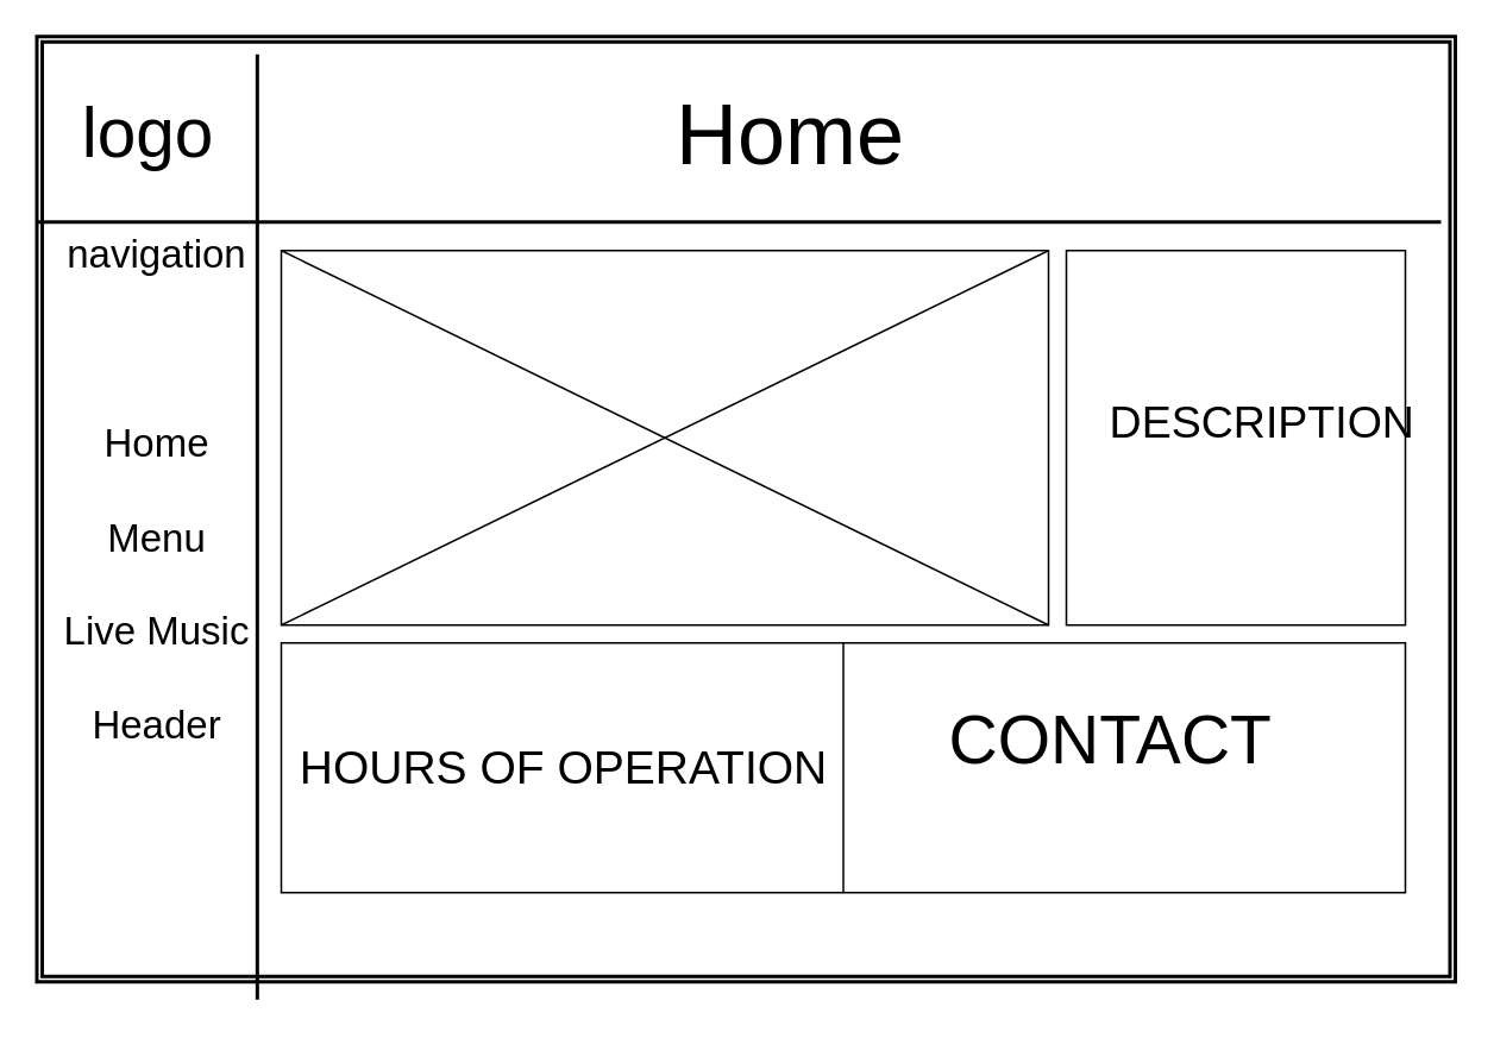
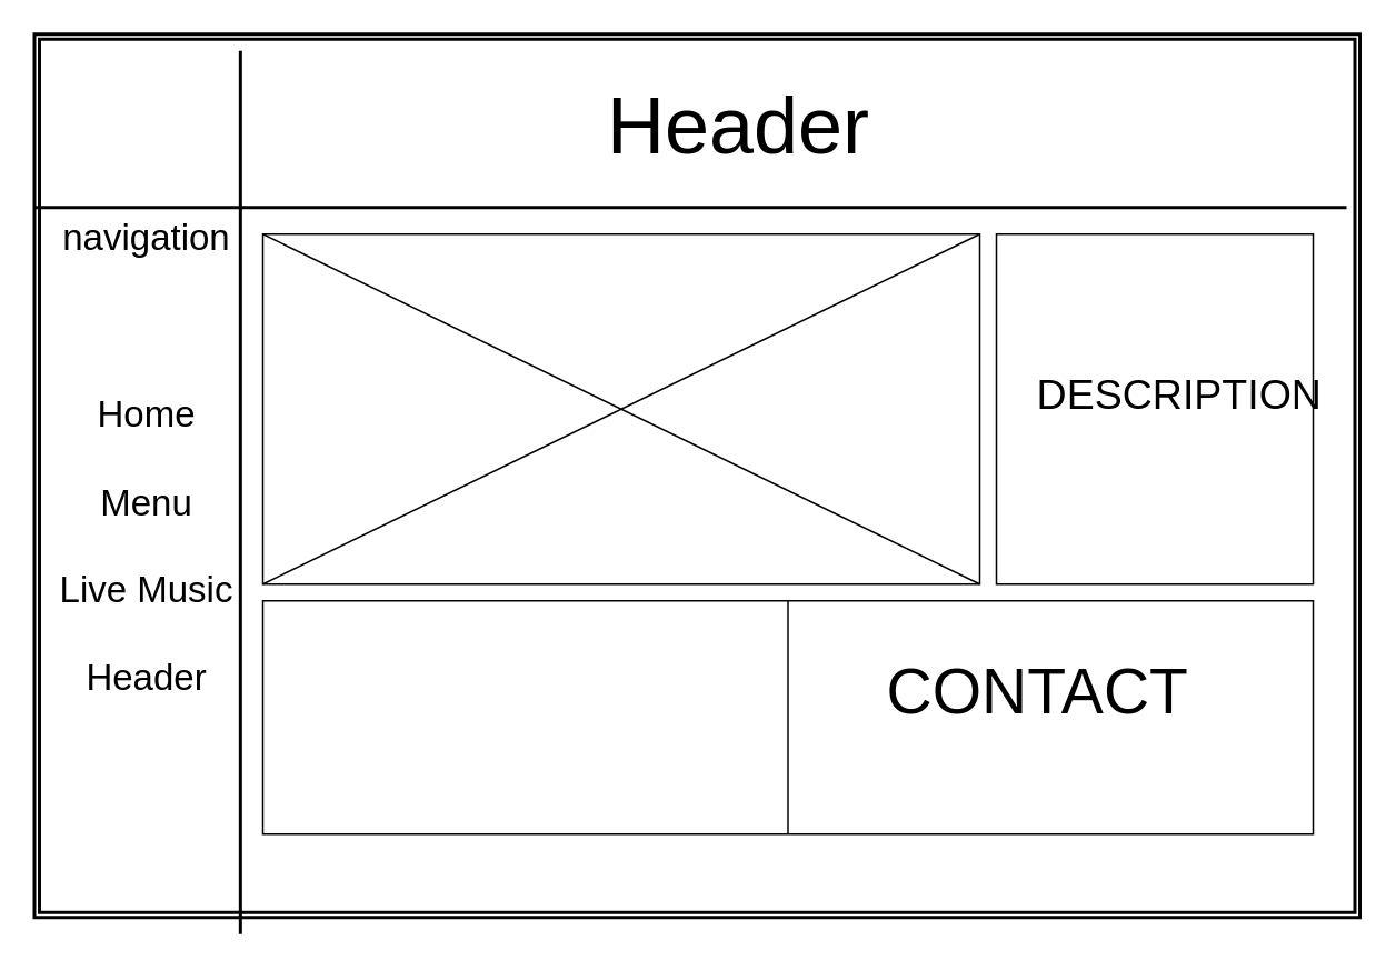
- <mxCell id="5" value="&lt;font style=&quot;font-size: 39px&quot;&gt;logo&lt;/font&gt;" style="text;html=1;align=center;verticalAlign=middle;resizable=0;points=[];autosize=1;" parent="1" vertex="1"><mxGeometry x="37" y="60" width="90" height="30" as="geometry" /></mxCell>
- <mxCell id="7" value="&lt;font style=&quot;font-size: 48px&quot;&gt;Home&lt;/font&gt;" style="text;html=1;align=center;verticalAlign=middle;resizable=0;points=[];autosize=1;" parent="1" vertex="1"><mxGeometry x="357" y="60" width="170" height="30" as="geometry" /></mxCell>
+ <mxCell id="7" value="&lt;font style=&quot;font-size: 48px&quot;&gt;Header&lt;/font&gt;" style="text;html=1;align=center;verticalAlign=middle;resizable=0;points=[];autosize=1;" parent="1" vertex="1"><mxGeometry x="357" y="60" width="170" height="30" as="geometry" /></mxCell>
- <mxCell id="11" value="&lt;font style=&quot;font-size: 26px&quot;&gt;HOURS OF OPERATION&lt;/font&gt;" style="text;html=1;align=center;verticalAlign=middle;resizable=0;points=[];autosize=1;" parent="1" vertex="1"><mxGeometry x="160.13" y="420" width="310" height="20" as="geometry" /></mxCell>
